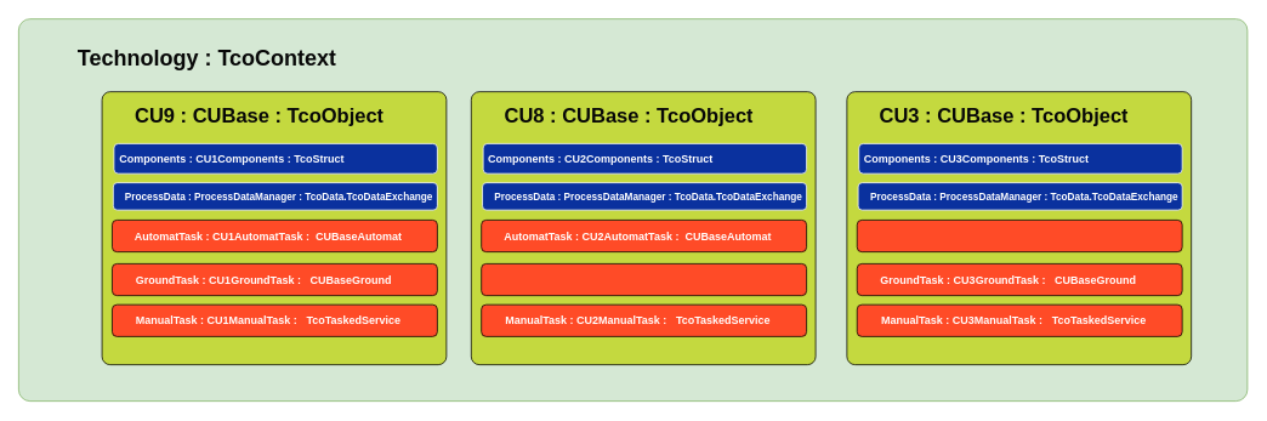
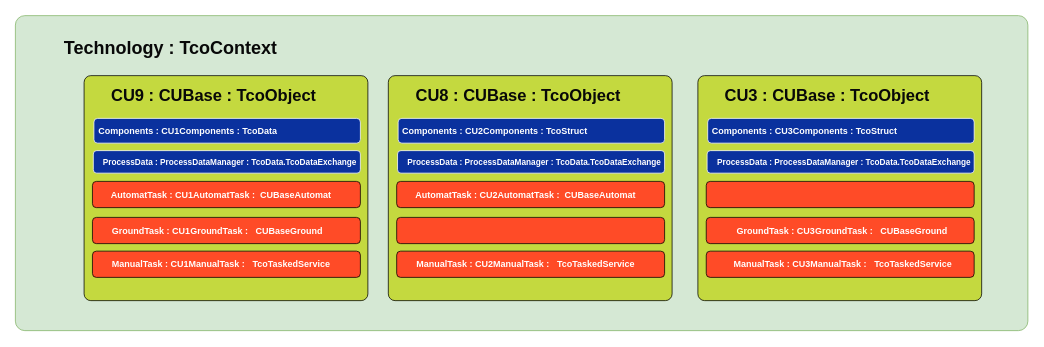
- <mxCell id="13" value="&lt;font style=&quot;font-size: 12px&quot;&gt;Components : CU1Components : TcoStruct&lt;/font&gt;" style="text;html=1;strokeColor=none;fillColor=none;align=left;verticalAlign=middle;whiteSpace=wrap;rounded=0;fontStyle=1;fontColor=#FFFFFF;" vertex="1" parent="1"><mxGeometry x="128.51" y="158.53" width="341.49" height="29.94" as="geometry" /></mxCell>
+ <mxCell id="13" value="&lt;font style=&quot;font-size: 12px&quot;&gt;Components : CU1Components : TcoData&lt;/font&gt;" style="text;html=1;strokeColor=none;fillColor=none;align=left;verticalAlign=middle;whiteSpace=wrap;rounded=0;fontStyle=1;fontColor=#FFFFFF;" vertex="1" parent="1"><mxGeometry x="128.51" y="158.53" width="341.49" height="29.94" as="geometry" /></mxCell>
- <mxCell id="31" value="&lt;div style=&quot;text-align: left&quot;&gt;&lt;b&gt;GroundTask : CU3GroundTask :&amp;nbsp; &amp;nbsp;&lt;/b&gt;&lt;b&gt;CUBaseGround&lt;/b&gt;&lt;/div&gt;" style="text;html=1;align=center;verticalAlign=middle;resizable=0;points=[];autosize=1;strokeColor=none;fontColor=#FFFFFF;" vertex="1" parent="1"><mxGeometry x="957.22" y="296.5" width="300" height="20" as="geometry" /></mxCell>
+ <mxCell id="31" value="&lt;div style=&quot;text-align: left&quot;&gt;&lt;b&gt;GroundTask : CU3GroundTask :&amp;nbsp; &amp;nbsp;&lt;/b&gt;&lt;b&gt;CUBaseGround&lt;/b&gt;&lt;/div&gt;" style="text;html=1;align=center;verticalAlign=middle;resizable=0;points=[];autosize=1;strokeColor=none;fontColor=#FFFFFF;" vertex="1" parent="1"><mxGeometry x="972.22" y="296.5" width="300" height="20" as="geometry" /></mxCell>
- <mxCell id="37" value="&lt;div style=&quot;text-align: left&quot;&gt;&lt;b&gt;ManualTask : CU3ManualTask :&amp;nbsp; &amp;nbsp;&lt;/b&gt;&lt;b&gt;TcoTaskedService&lt;/b&gt;&lt;/div&gt;" style="text;html=1;align=center;verticalAlign=middle;resizable=0;points=[];autosize=1;strokeColor=none;fontColor=#FFFFFF;" vertex="1" parent="1"><mxGeometry x="957.642" y="341.5" width="310" height="20" as="geometry" /></mxCell>
+ <mxCell id="37" value="&lt;div style=&quot;text-align: left&quot;&gt;&lt;b&gt;ManualTask : CU3ManualTask :&amp;nbsp; &amp;nbsp;&lt;/b&gt;&lt;b&gt;TcoTaskedService&lt;/b&gt;&lt;/div&gt;" style="text;html=1;align=center;verticalAlign=middle;resizable=0;points=[];autosize=1;strokeColor=none;fontColor=#FFFFFF;" vertex="1" parent="1"><mxGeometry x="967.642" y="341.5" width="310" height="20" as="geometry" /></mxCell>
